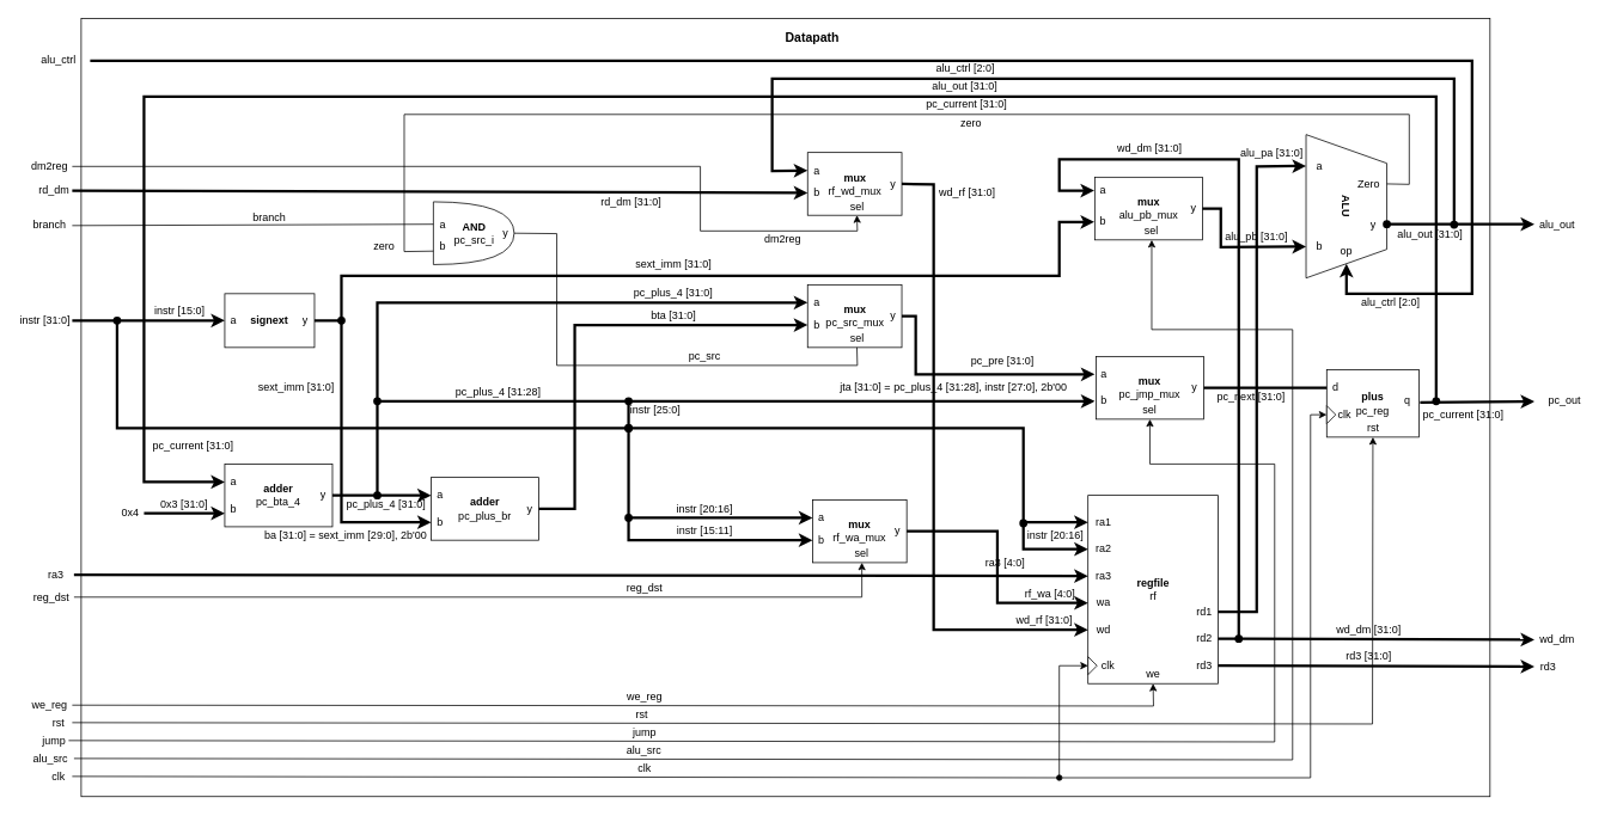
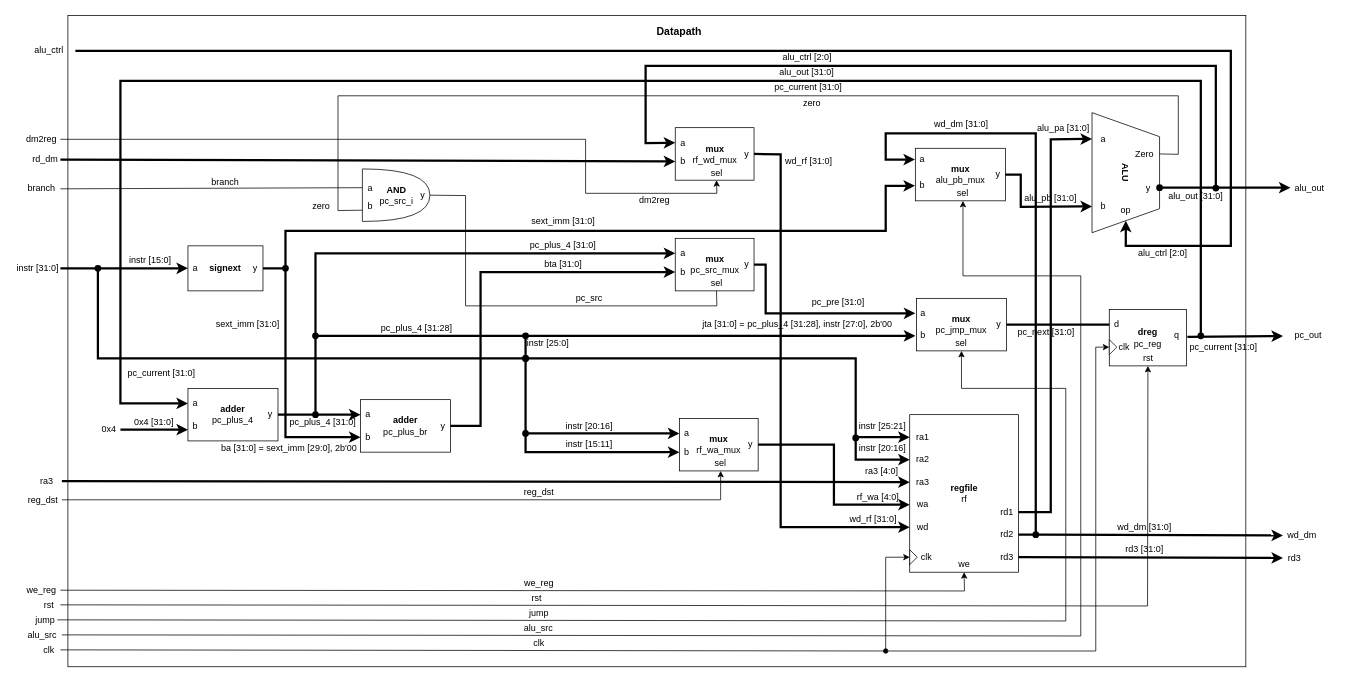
- <mxCell id="125" value="rd_dm [31:0]" style="text;html=1;strokeColor=none;fillColor=none;align=center;verticalAlign=middle;whiteSpace=wrap;rounded=0;" parent="1" vertex="1"><mxGeometry x="667.5" y="214.5" width="70" height="20" as="geometry" /></mxCell>
- <mxCell id="69" value="alu_out" style="text;html=1;strokeColor=none;fillColor=none;align=center;verticalAlign=middle;whiteSpace=wrap;rounded=0;" parent="1" vertex="1"><mxGeometry x="1709.5" y="239.5" width="50" height="20" as="geometry" /></mxCell>
+ <mxCell id="69" value="alu_out" style="text;html=1;strokeColor=none;fillColor=none;align=center;verticalAlign=middle;whiteSpace=wrap;rounded=0;" parent="1" vertex="1"><mxGeometry x="1719.5" y="239.5" width="50" height="20" as="geometry" /></mxCell>
- <mxCell id="73" value="&lt;b&gt;plus&lt;/b&gt;&lt;br&gt;pc_reg" style="rounded=0;whiteSpace=wrap;html=1;" parent="1" vertex="1"><mxGeometry x="1478" y="412" width="103" height="75" as="geometry" /></mxCell>
+ <mxCell id="73" value="&lt;b&gt;dreg&lt;/b&gt;&lt;br&gt;pc_reg" style="rounded=0;whiteSpace=wrap;html=1;" parent="1" vertex="1"><mxGeometry x="1478" y="412" width="103" height="75" as="geometry" /></mxCell>
- <mxCell id="83" value="&lt;b&gt;adder&lt;/b&gt;&lt;br&gt;pc_bta_4" style="rounded=0;whiteSpace=wrap;html=1;" parent="1" vertex="1"><mxGeometry x="250" y="517" width="120" height="70" as="geometry" /></mxCell>
+ <mxCell id="83" value="&lt;b&gt;adder&lt;/b&gt;&lt;br&gt;pc_plus_4" style="rounded=0;whiteSpace=wrap;html=1;" parent="1" vertex="1"><mxGeometry x="250" y="517" width="120" height="70" as="geometry" /></mxCell>
- <mxCell id="97" value="0x3 [31:0]" style="text;html=1;strokeColor=none;fillColor=none;align=center;verticalAlign=middle;whiteSpace=wrap;rounded=0;" parent="1" vertex="1"><mxGeometry x="175" y="552" width="60" height="20" as="geometry" /></mxCell>
+ <mxCell id="97" value="0x4 [31:0]" style="text;html=1;strokeColor=none;fillColor=none;align=center;verticalAlign=middle;whiteSpace=wrap;rounded=0;" parent="1" vertex="1"><mxGeometry x="175" y="552" width="60" height="20" as="geometry" /></mxCell>
+ <mxCell id="37" value="instr [25:21]" style="text;html=1;strokeColor=none;fillColor=none;align=center;verticalAlign=middle;whiteSpace=wrap;rounded=0;" parent="1" vertex="1"><mxGeometry x="1140" y="557" width="72" height="20" as="geometry" /></mxCell>
- <mxCell id="47" value="ra3 [4:0]" style="text;html=1;strokeColor=none;fillColor=none;align=center;verticalAlign=middle;whiteSpace=wrap;rounded=0;" parent="1" vertex="1"><mxGeometry x="1085" y="617" width="70" height="20" as="geometry" /></mxCell>
+ <mxCell id="47" value="ra3 [4:0]" style="text;html=1;strokeColor=none;fillColor=none;align=center;verticalAlign=middle;whiteSpace=wrap;rounded=0;" parent="1" vertex="1"><mxGeometry x="1140" y="617" width="70" height="20" as="geometry" /></mxCell>
